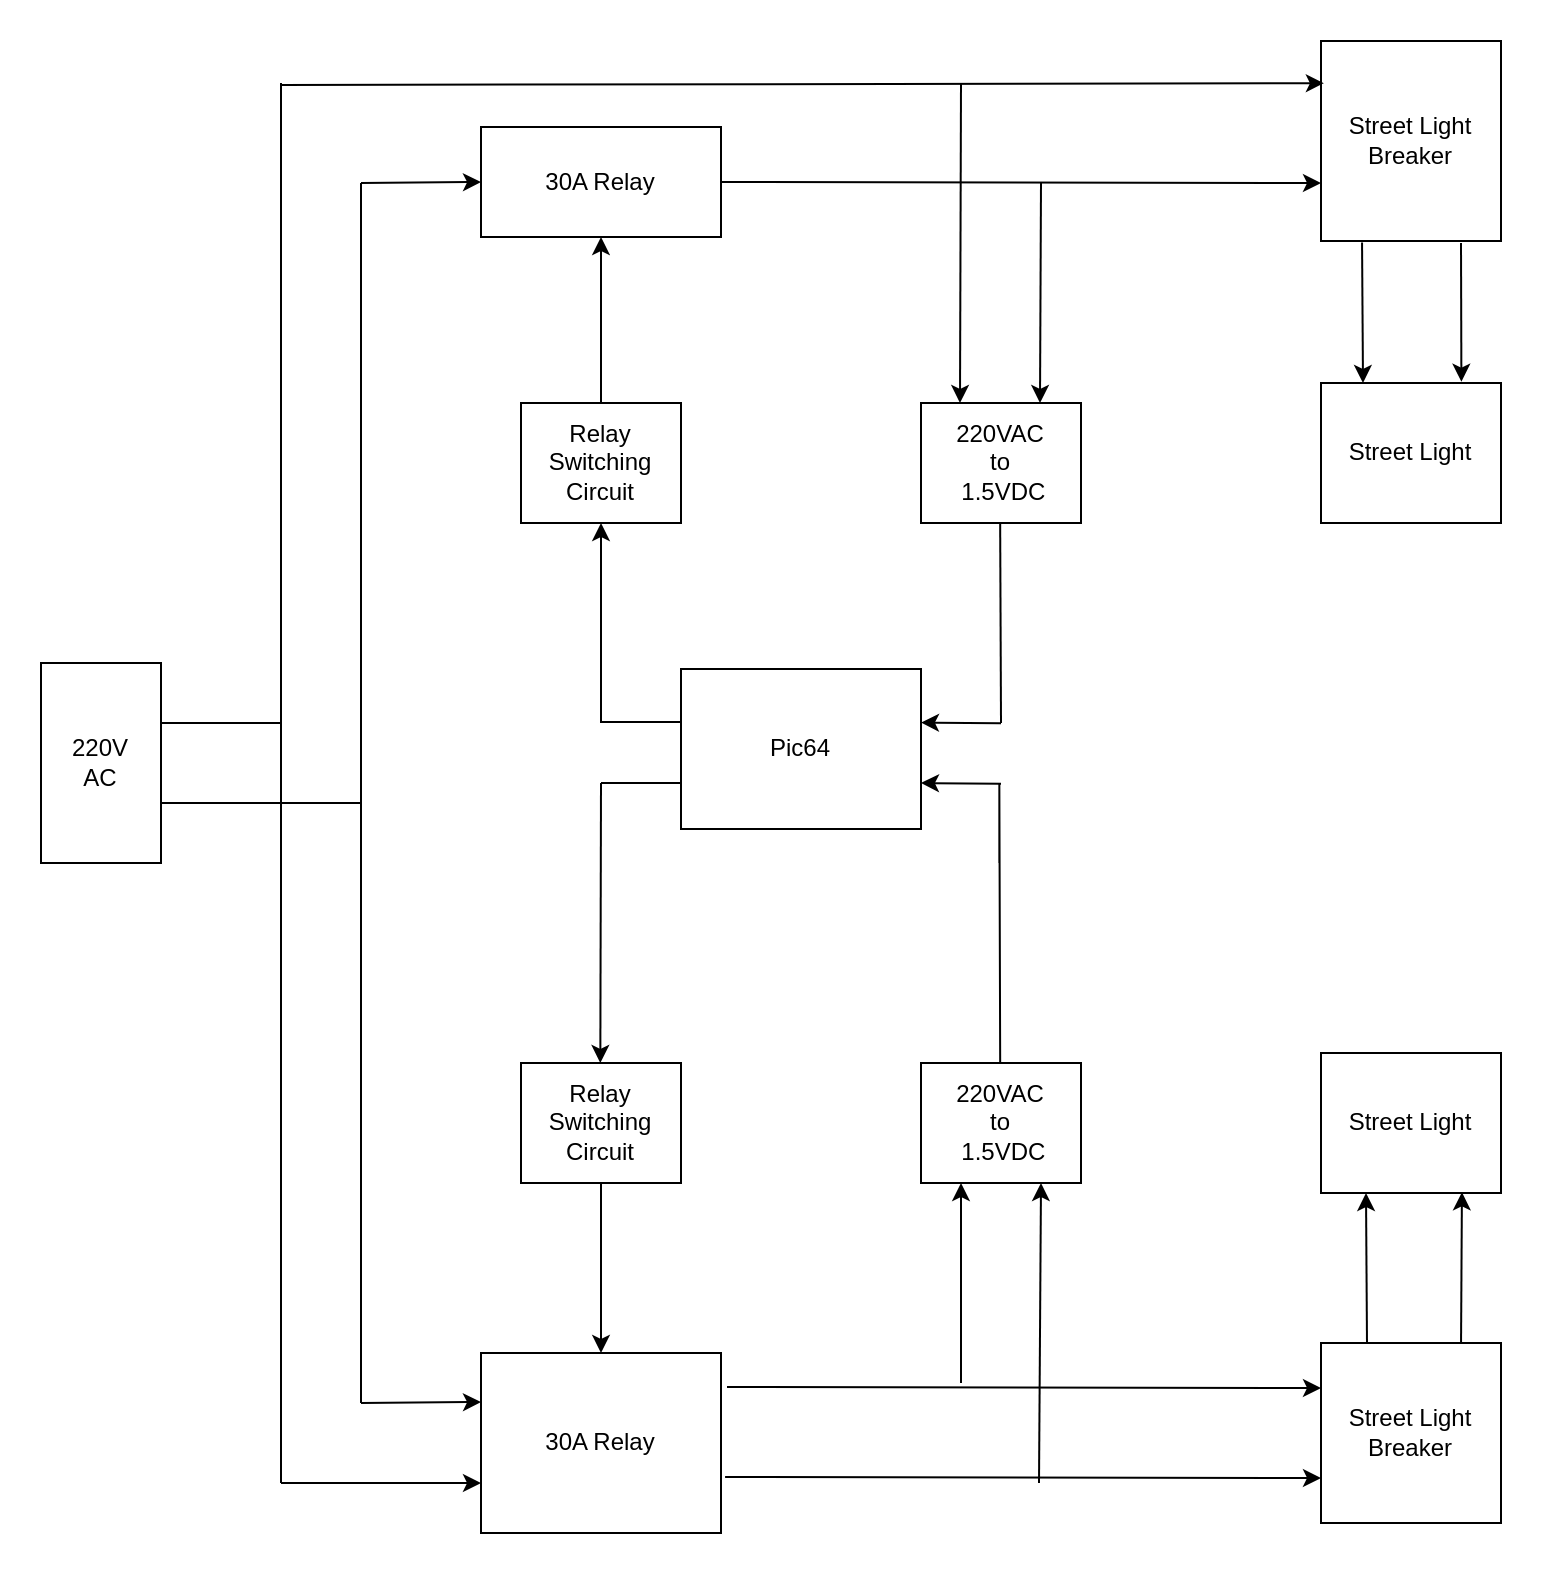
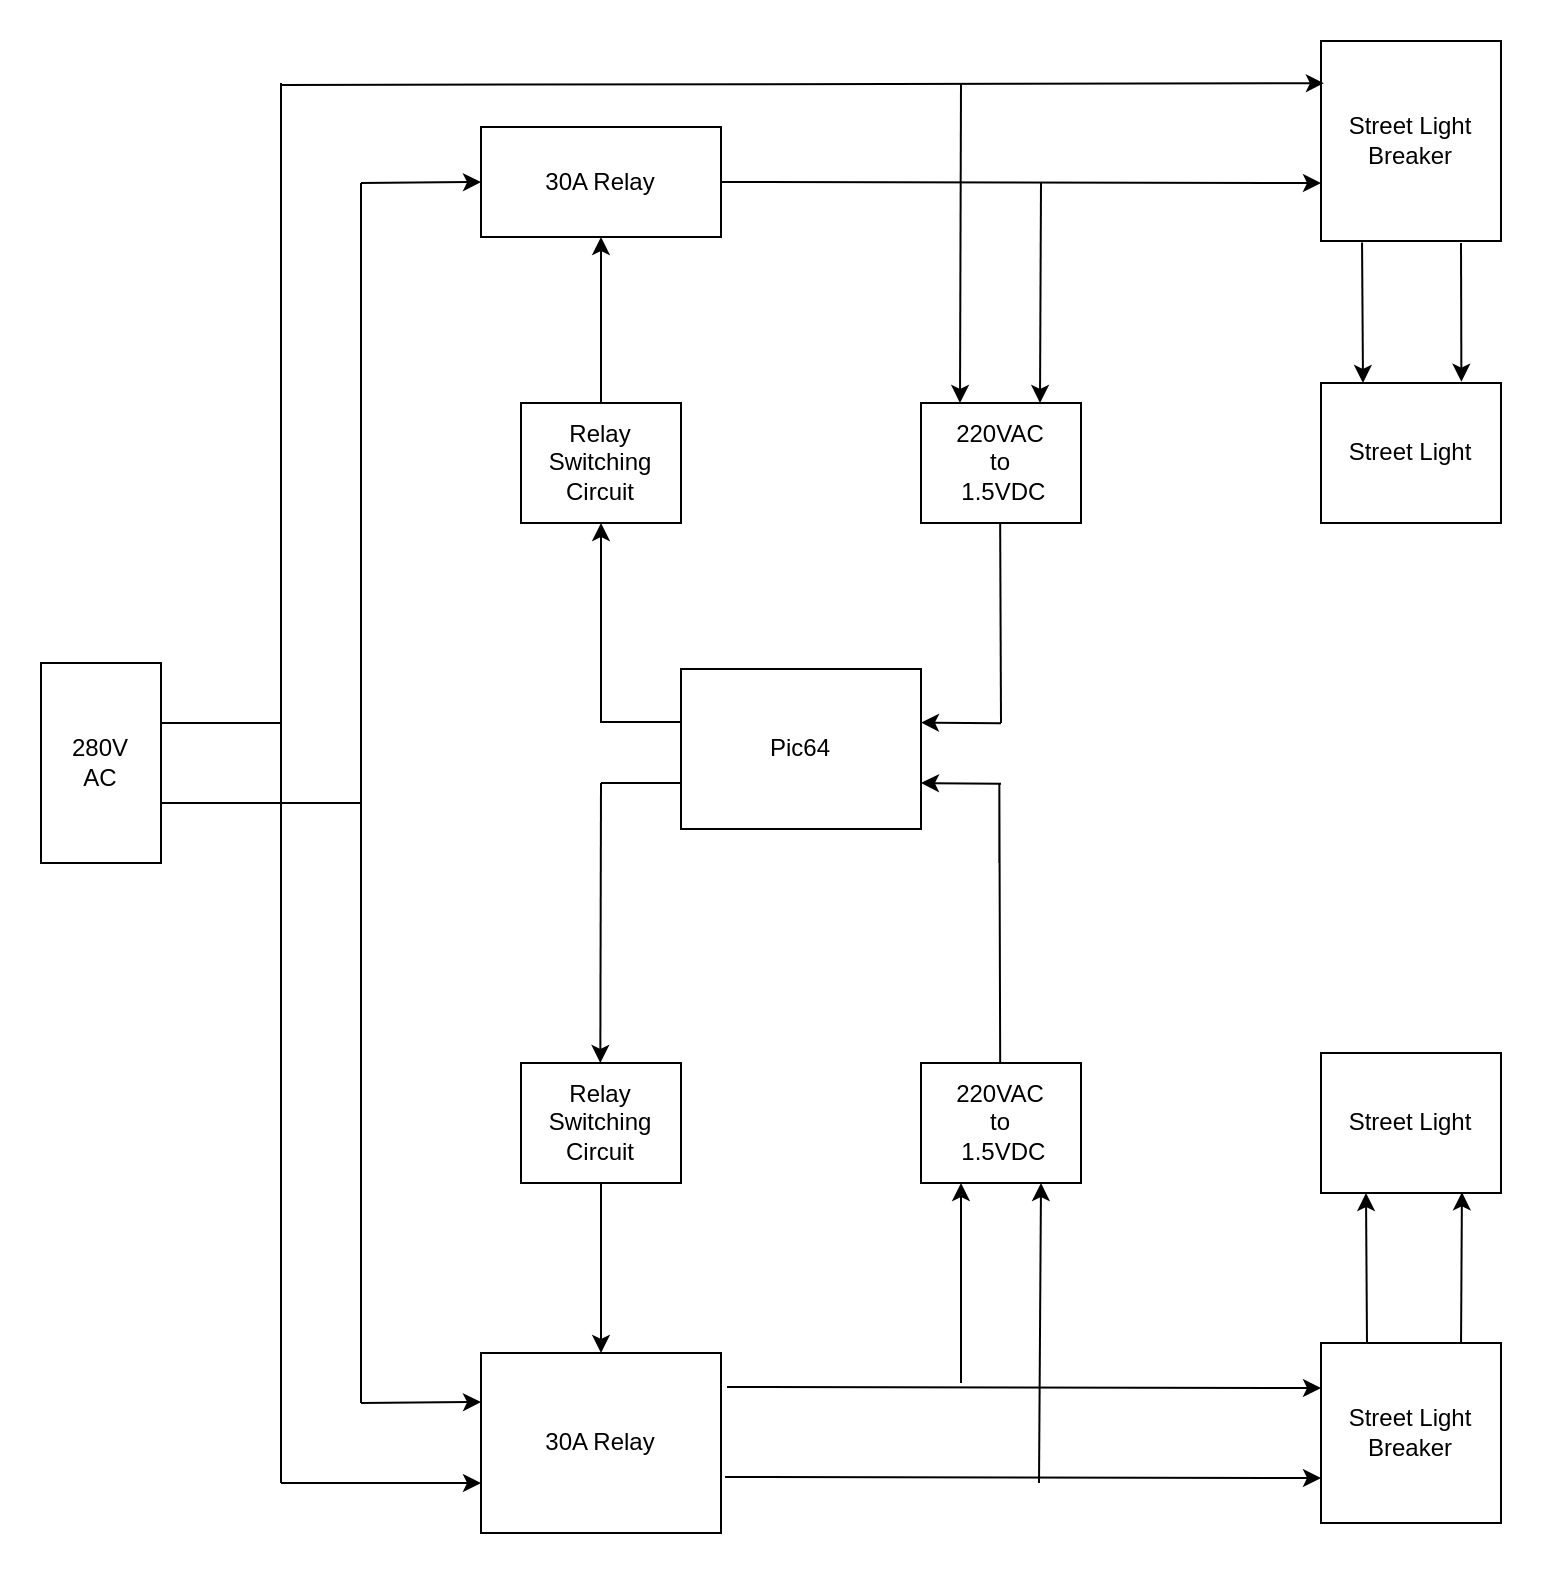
- <mxCell id="2" value="220V&lt;br&gt;AC" style="rounded=0;whiteSpace=wrap;html=1;" parent="1" vertex="1"><mxGeometry x="20" y="331" width="60" height="100" as="geometry" /></mxCell>
+ <mxCell id="2" value="280V&lt;br&gt;AC" style="rounded=0;whiteSpace=wrap;html=1;" parent="1" vertex="1"><mxGeometry x="20" y="331" width="60" height="100" as="geometry" /></mxCell>
